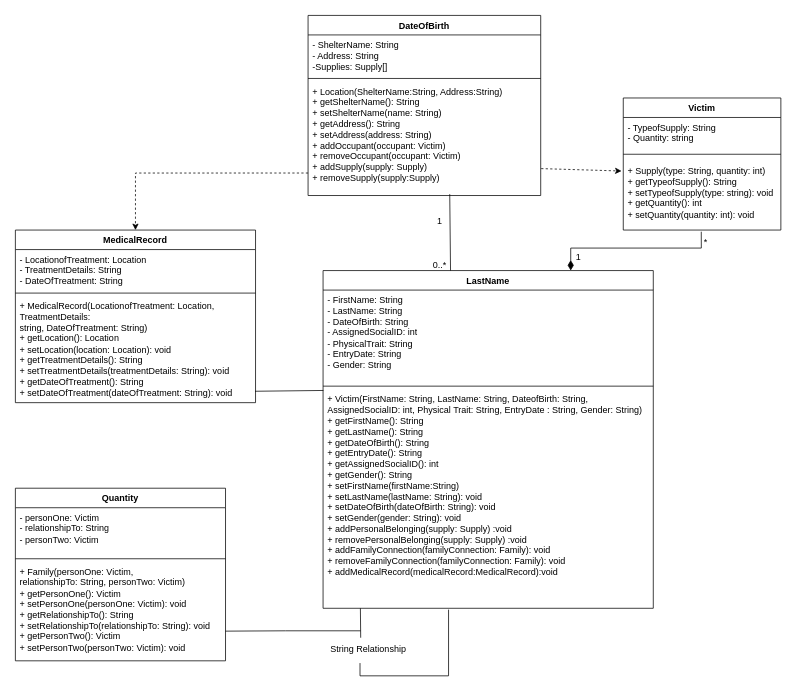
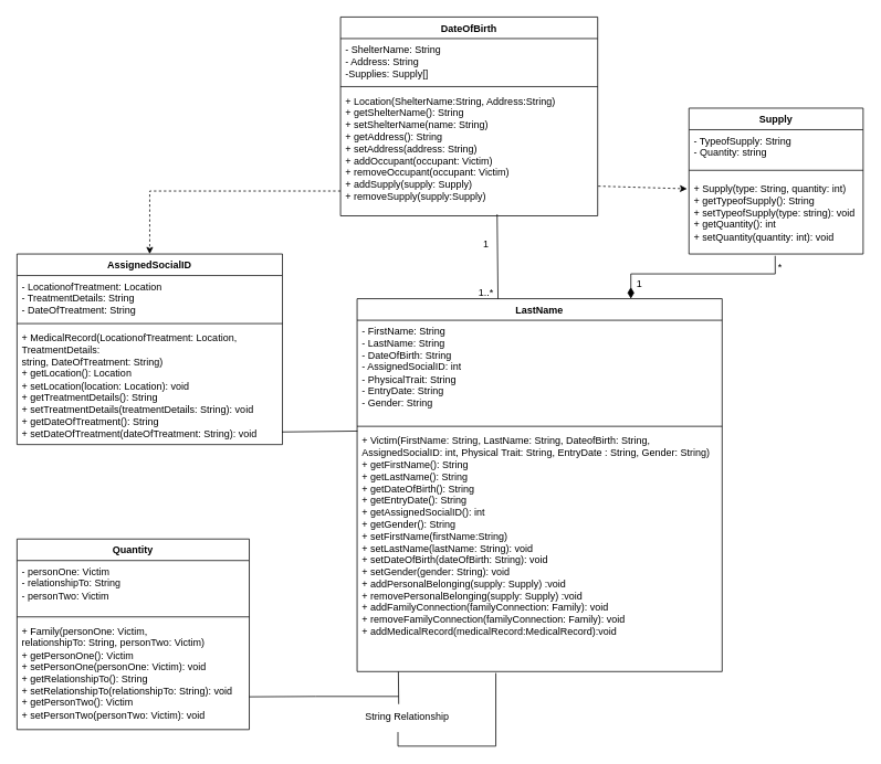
- <mxCell id="14" value="Victim" style="swimlane;fontStyle=1;align=center;verticalAlign=top;childLayout=stackLayout;horizontal=1;startSize=26;horizontalStack=0;resizeParent=1;resizeParentMax=0;resizeLast=0;collapsible=1;marginBottom=0;whiteSpace=wrap;html=1;" vertex="1" parent="1"><mxGeometry x="830" y="130" width="210" height="176" as="geometry" /></mxCell>
+ <mxCell id="14" value="Supply" style="swimlane;fontStyle=1;align=center;verticalAlign=top;childLayout=stackLayout;horizontal=1;startSize=26;horizontalStack=0;resizeParent=1;resizeParentMax=0;resizeLast=0;collapsible=1;marginBottom=0;whiteSpace=wrap;html=1;" vertex="1" parent="1"><mxGeometry x="830" y="130" width="210" height="176" as="geometry" /></mxCell>
- <mxCell id="18" value="MedicalRecord" style="swimlane;fontStyle=1;align=center;verticalAlign=top;childLayout=stackLayout;horizontal=1;startSize=26;horizontalStack=0;resizeParent=1;resizeParentMax=0;resizeLast=0;collapsible=1;marginBottom=0;whiteSpace=wrap;html=1;" vertex="1" parent="1"><mxGeometry x="20" y="306" width="320" height="230" as="geometry" /></mxCell>
+ <mxCell id="18" value="AssignedSocialID" style="swimlane;fontStyle=1;align=center;verticalAlign=top;childLayout=stackLayout;horizontal=1;startSize=26;horizontalStack=0;resizeParent=1;resizeParentMax=0;resizeLast=0;collapsible=1;marginBottom=0;whiteSpace=wrap;html=1;" vertex="1" parent="1"><mxGeometry x="20" y="306" width="320" height="230" as="geometry" /></mxCell>
- <mxCell id="26" value="0..*" style="text;html=1;align=center;verticalAlign=middle;resizable=0;points=[];autosize=1;strokeColor=none;fillColor=none;" vertex="1" parent="1"><mxGeometry x="565" y="338" width="40" height="30" as="geometry" /></mxCell>
+ <mxCell id="26" value="1..*" style="text;html=1;align=center;verticalAlign=middle;resizable=0;points=[];autosize=1;strokeColor=none;fillColor=none;" vertex="1" parent="1"><mxGeometry x="565" y="338" width="40" height="30" as="geometry" /></mxCell>
